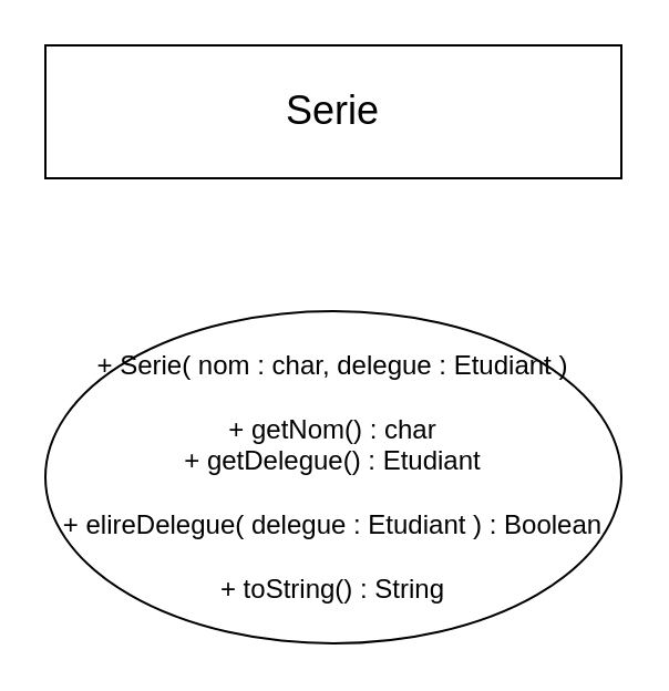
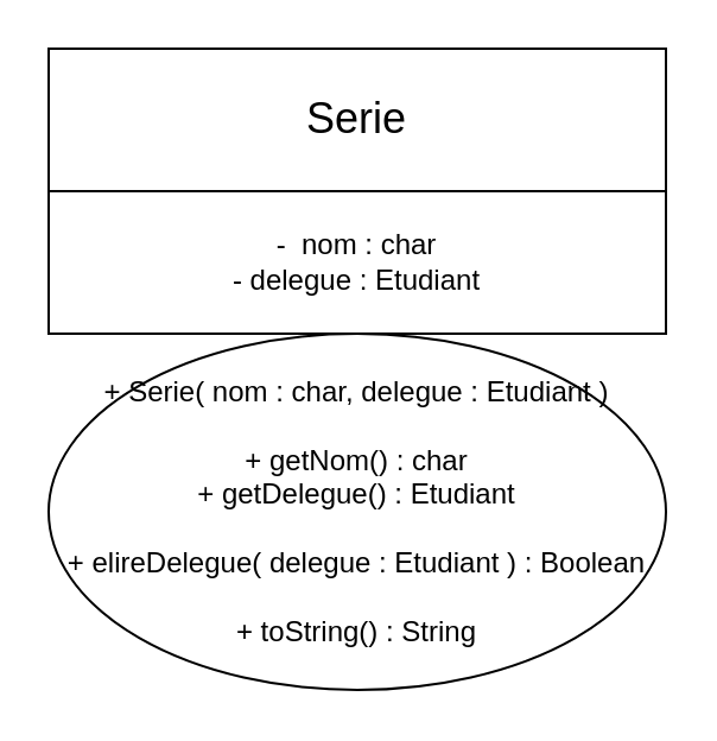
+ <mxCell id="3" value="-&amp;nbsp; nom : char&lt;br&gt;- delegue : Etudiant" style="whiteSpace=wrap;html=1;" vertex="1" parent="1"><mxGeometry x="20" y="80" width="260" height="60" as="geometry" /></mxCell>
